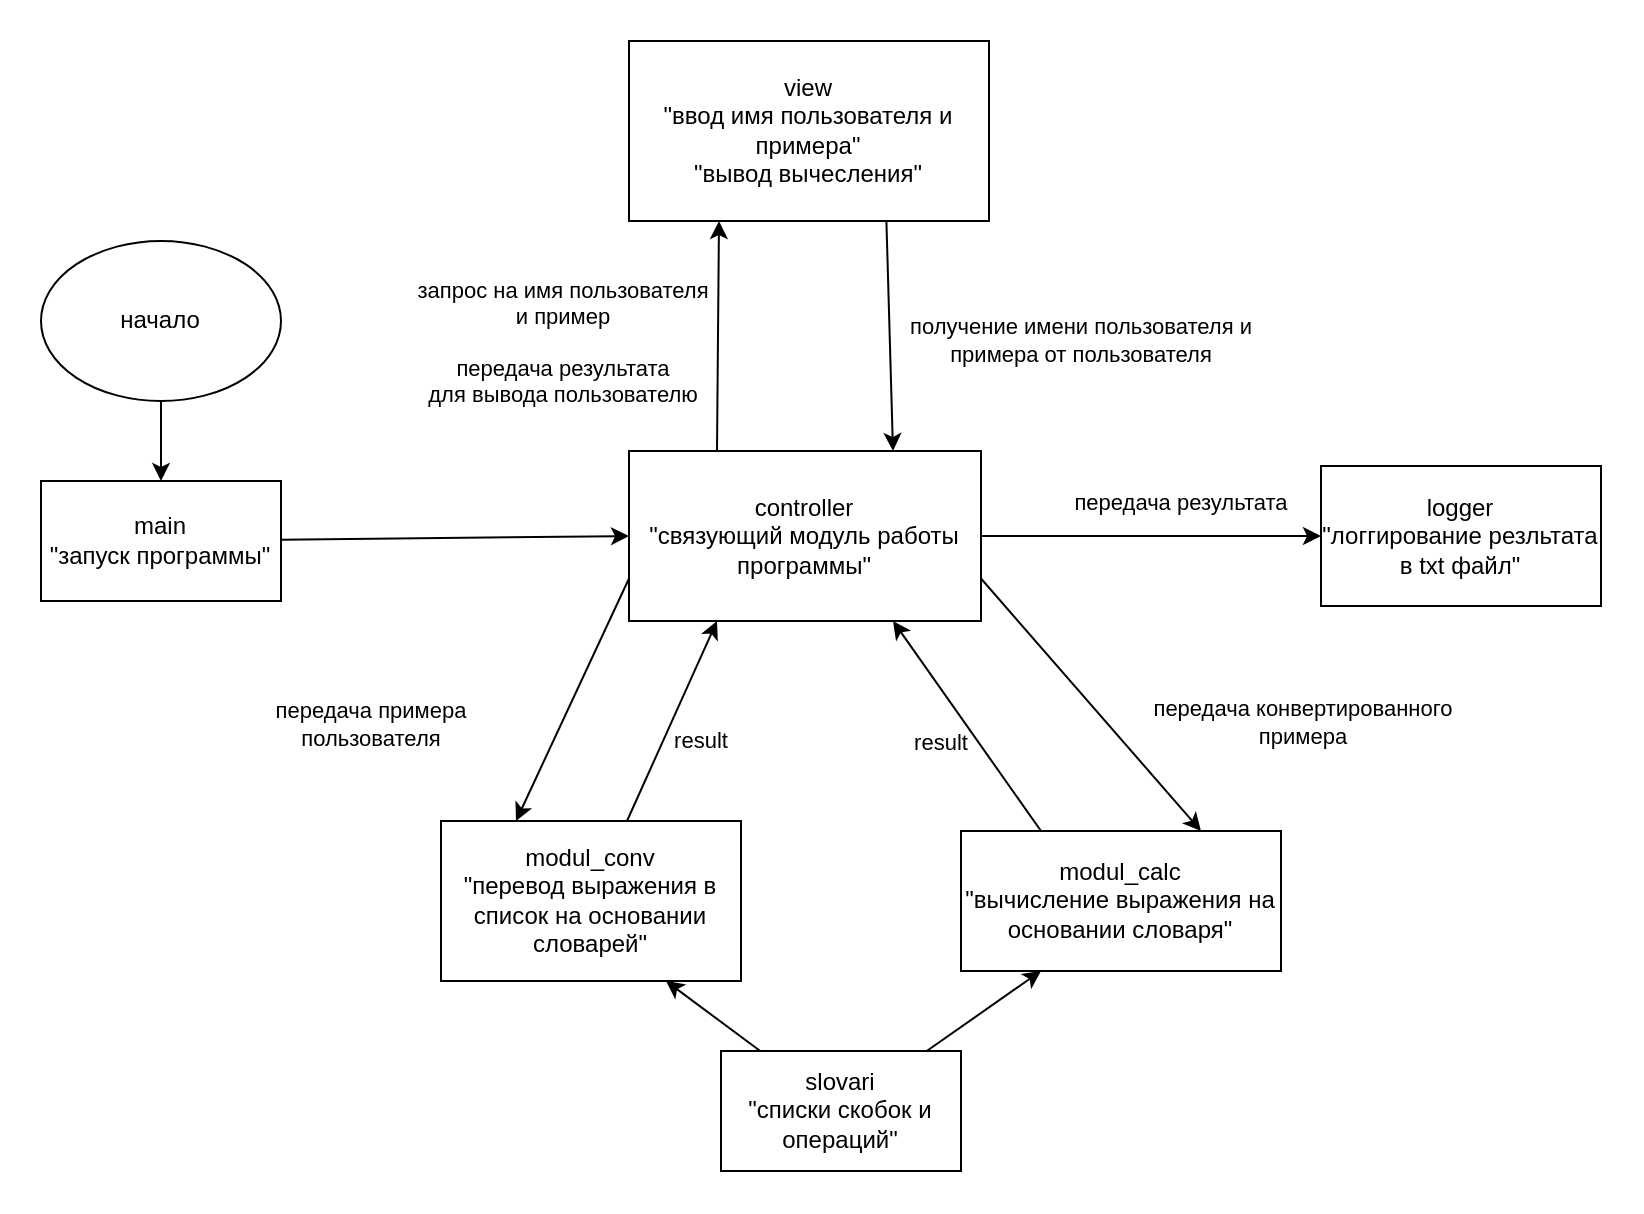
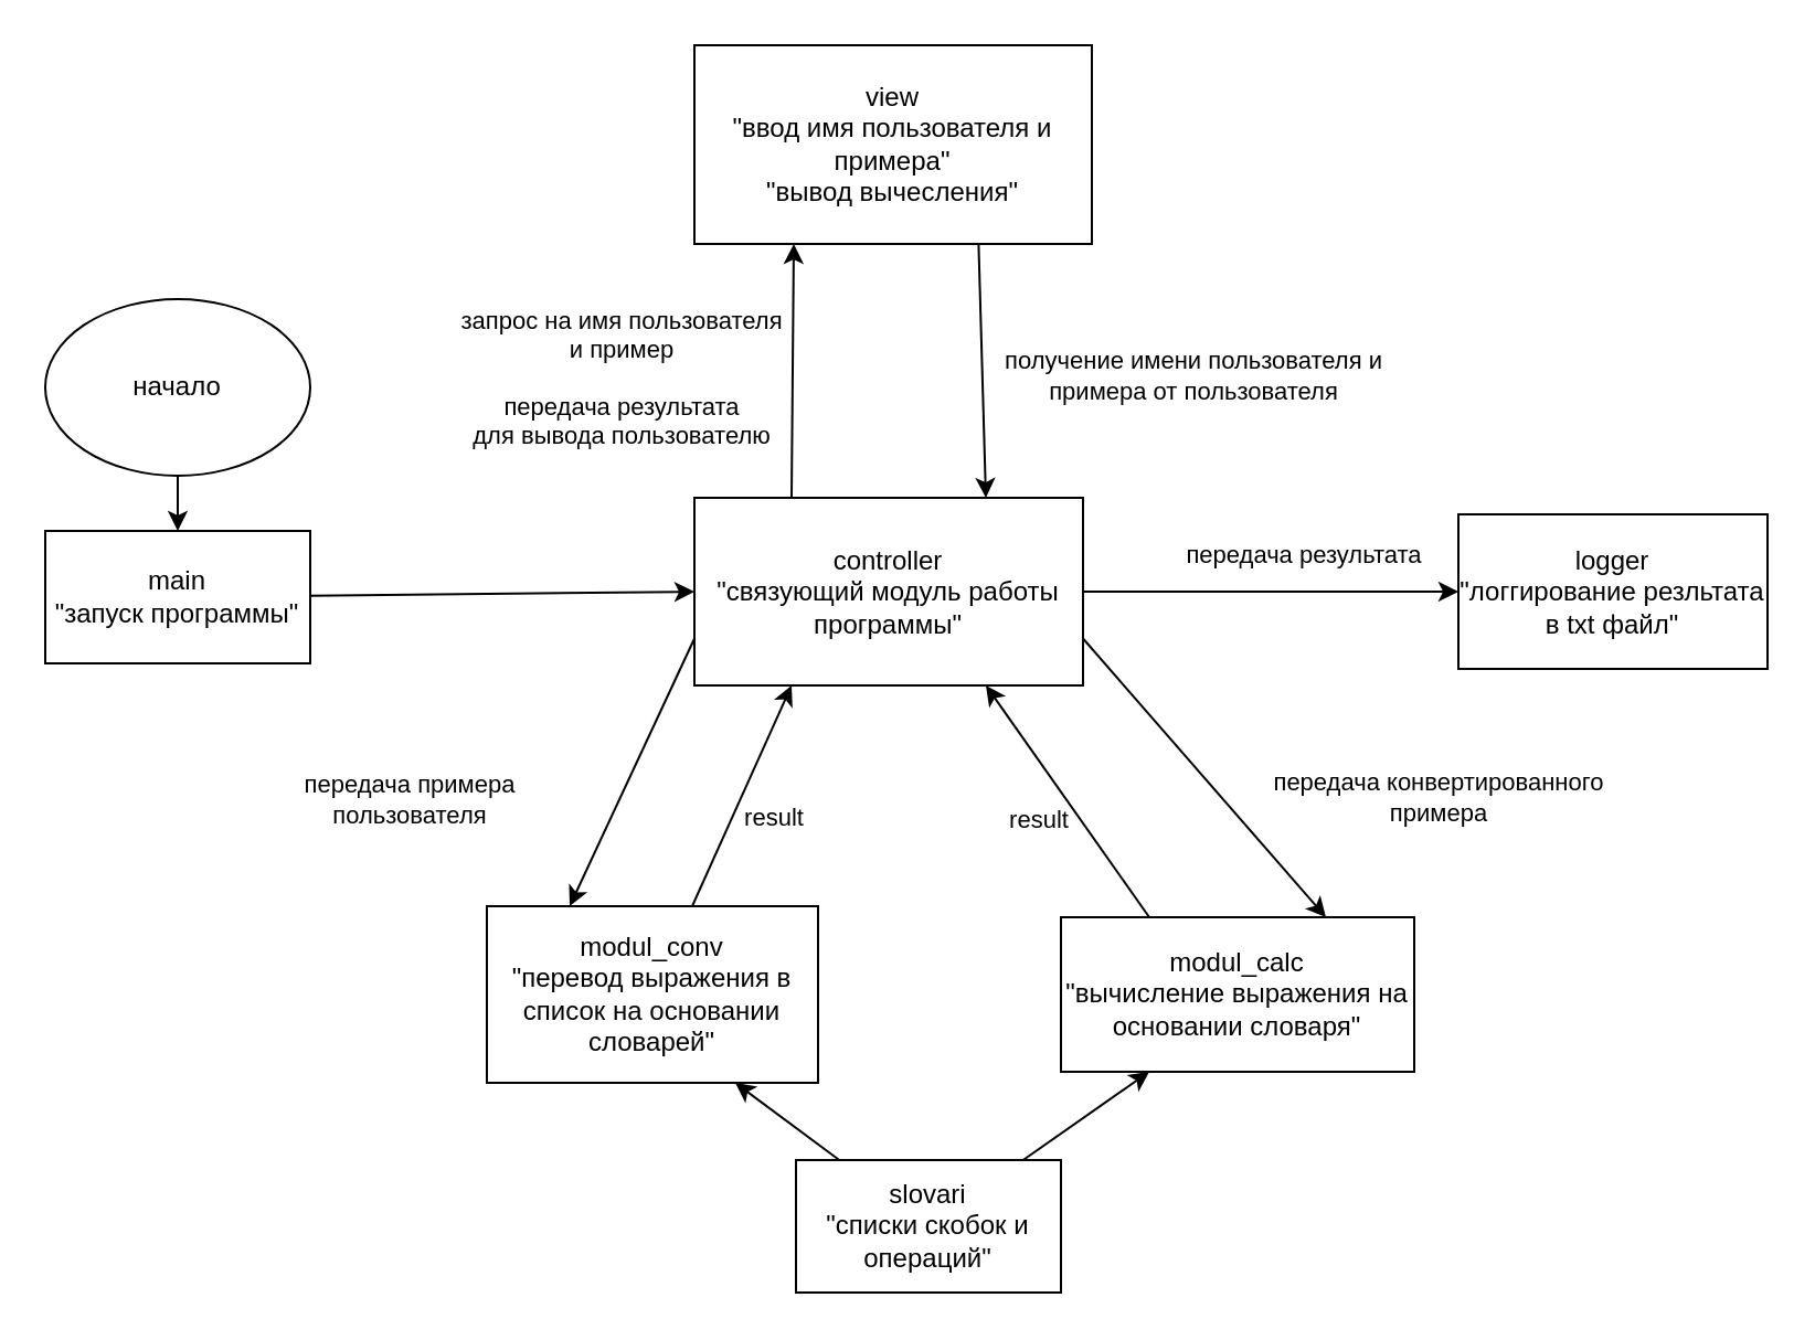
- <mxCell id="25" value="начало" style="ellipse;whiteSpace=wrap;html=1;" vertex="1" parent="1"><mxGeometry x="20" y="120" width="120" height="80" as="geometry" /></mxCell>
+ <mxCell id="25" value="начало" style="ellipse;whiteSpace=wrap;html=1;" vertex="1" parent="1"><mxGeometry x="20" y="135" width="120" height="80" as="geometry" /></mxCell>
